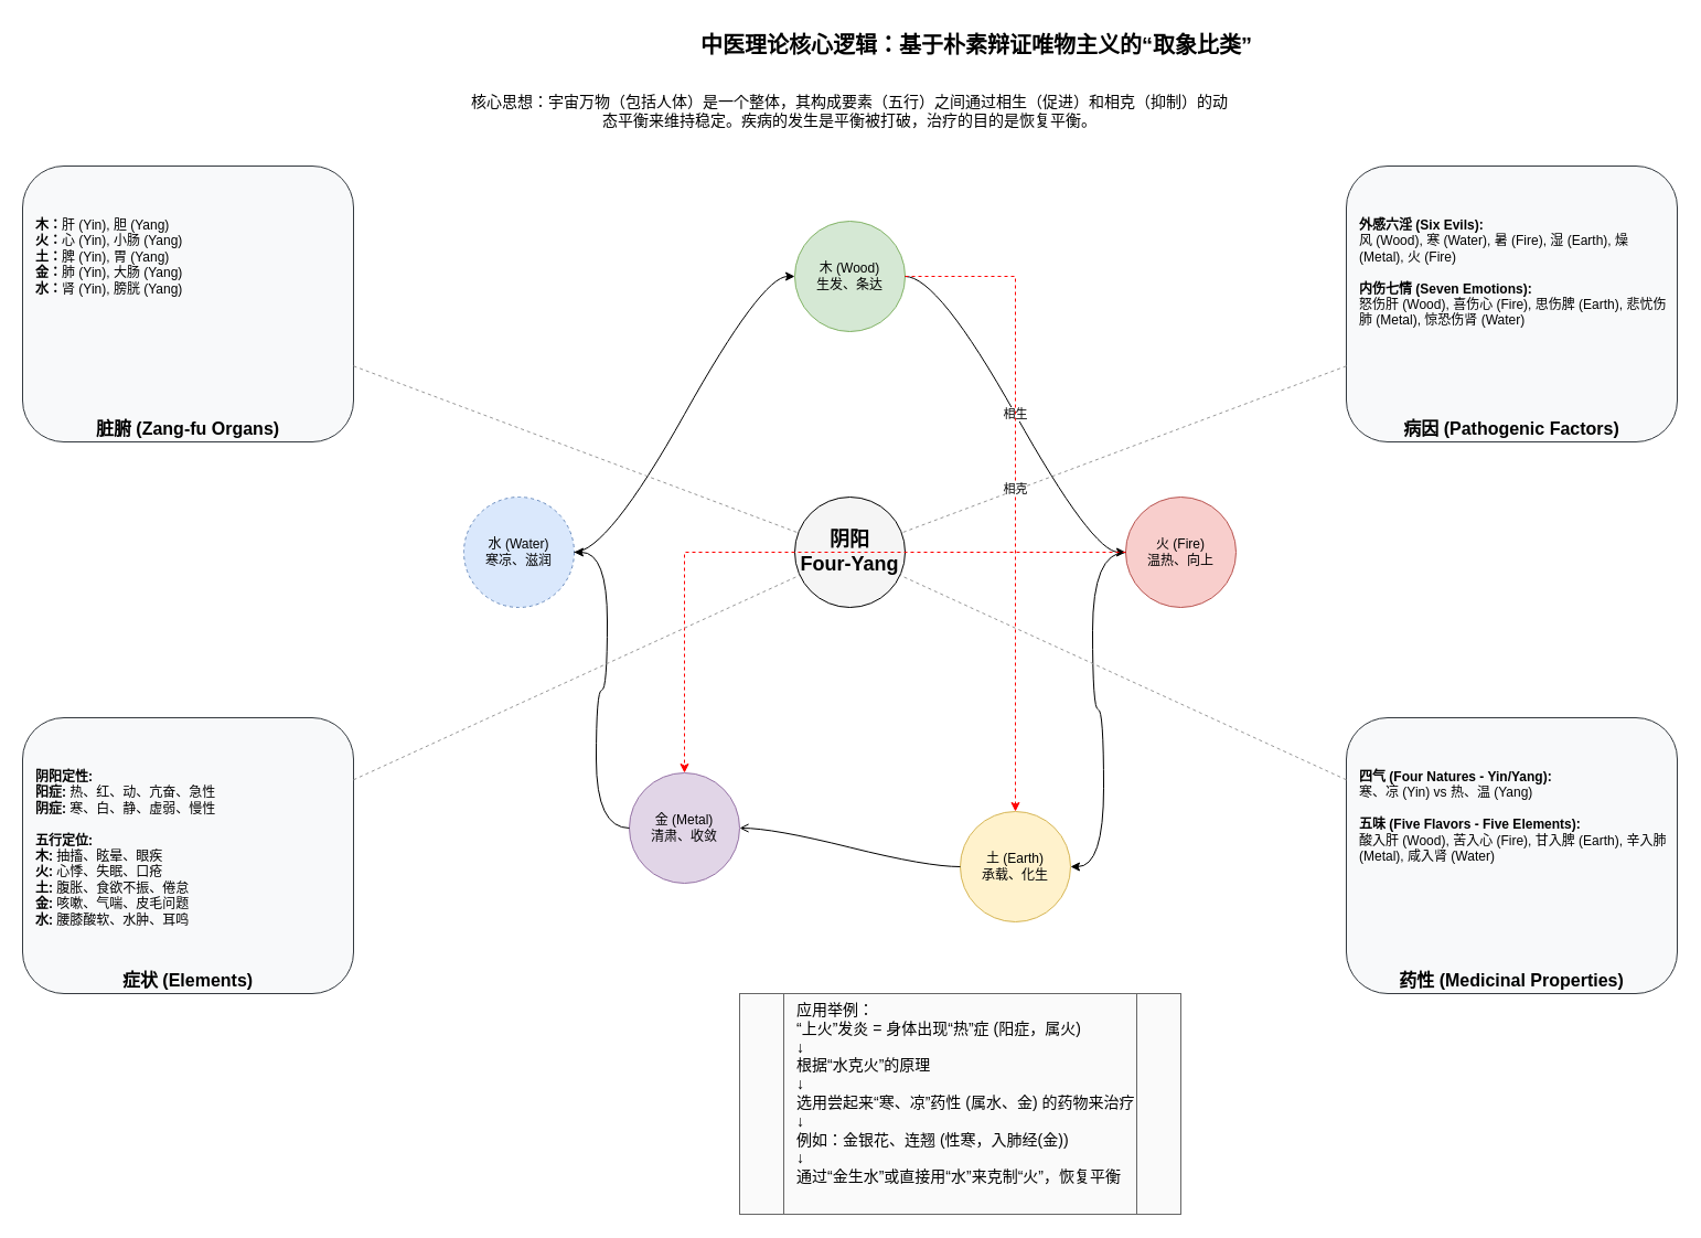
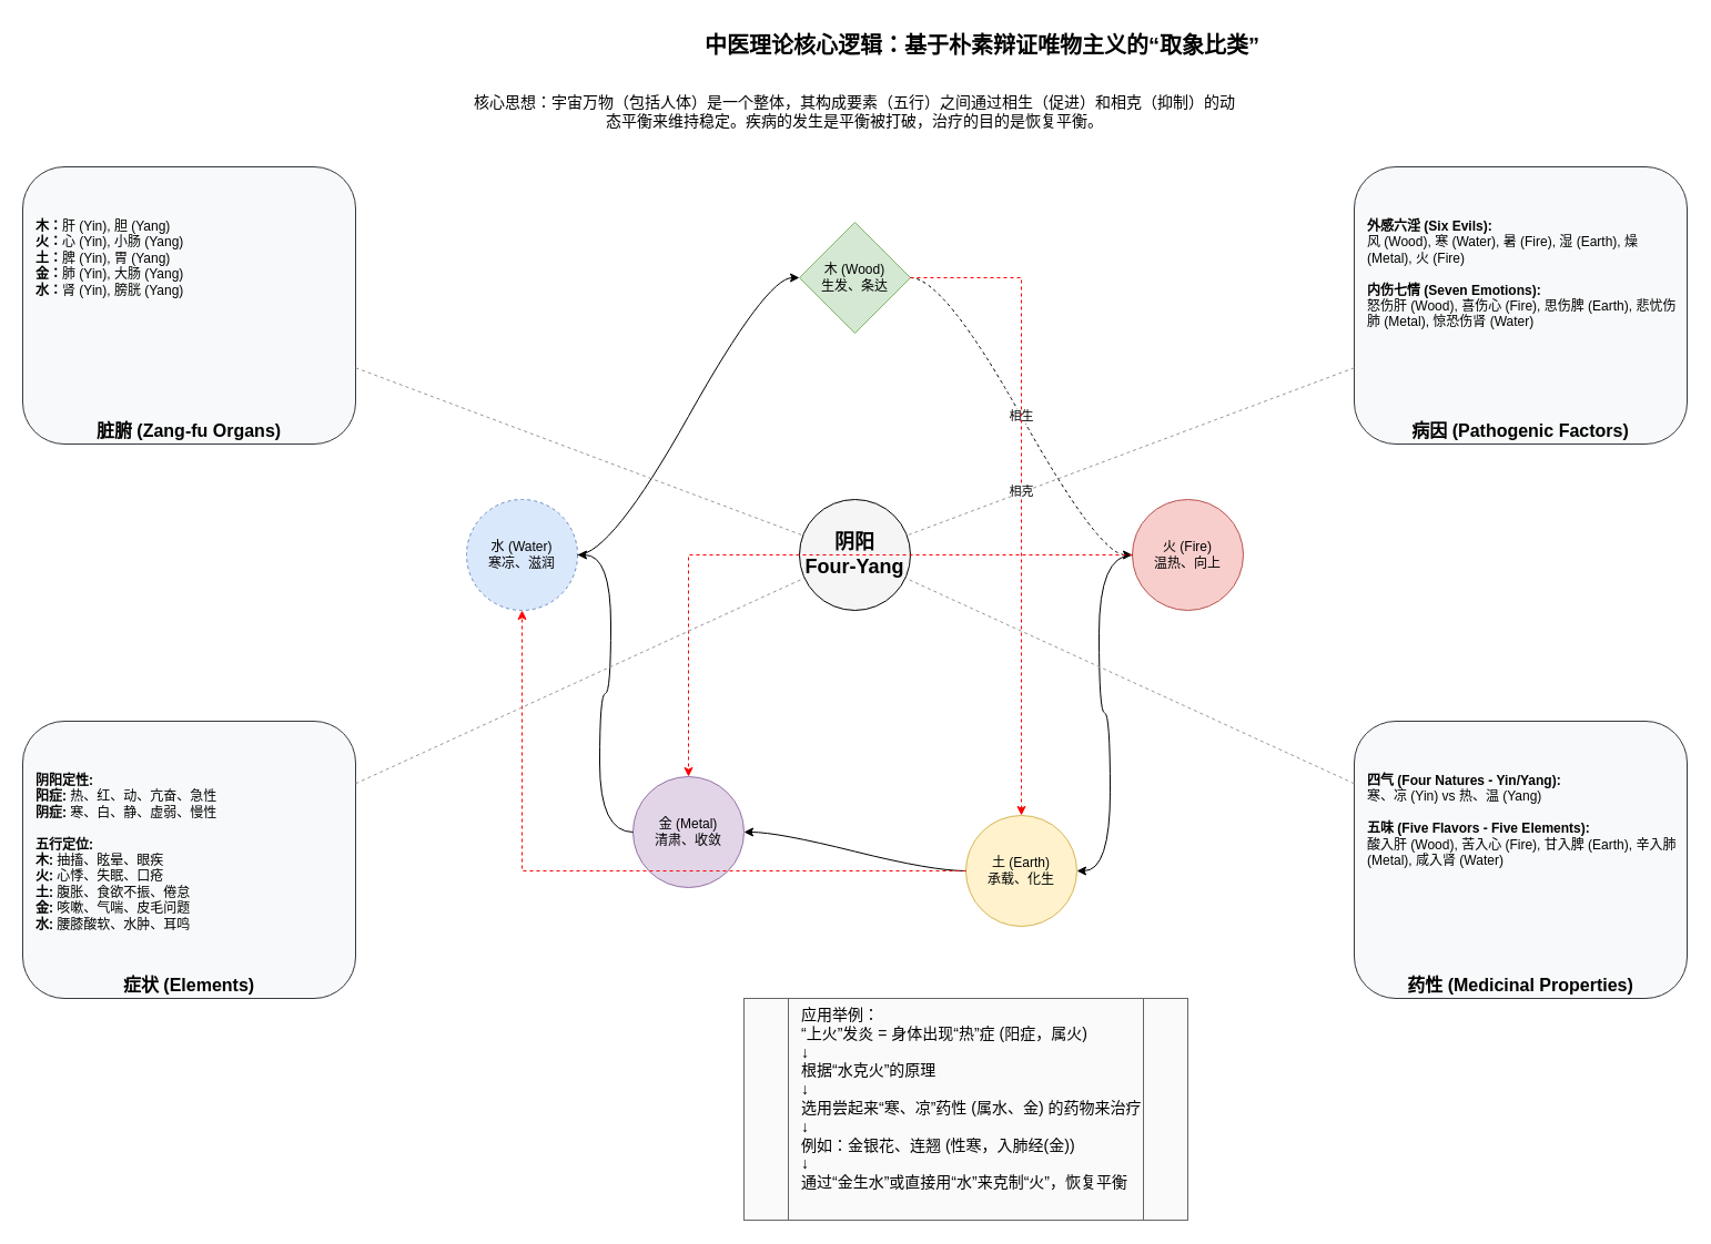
- <mxCell id="4" value="木 (Wood)&lt;br&gt;生发、条达" style="ellipse;whiteSpace=wrap;html=1;aspect=fixed;fillColor=#D5E8D4;strokeColor=#82B366;" parent="1" vertex="1"><mxGeometry x="720" y="200" width="100" height="100" as="geometry" /></mxCell>
+ <mxCell id="4" value="木 (Wood)&lt;br&gt;生发、条达" style="rhombus;whiteSpace=wrap;html=1;aspect=fixed;fillColor=#D5E8D4;strokeColor=#82B366;" parent="1" vertex="1"><mxGeometry x="720" y="200" width="100" height="100" as="geometry" /></mxCell>
- <mxCell id="10" value="相生" style="edgeStyle=entityRelationEdgeStyle;endArrow=classic;html=1;rounded=0;curved=1;" parent="1" source="4" target="5" edge="1"><mxGeometry relative="1" as="geometry" /></mxCell>
+ <mxCell id="10" value="相生" style="edgeStyle=entityRelationEdgeStyle;endArrow=classic;html=1;rounded=0;curved=1;dashed=1;" parent="1" source="4" target="5" edge="1"><mxGeometry relative="1" as="geometry" /></mxCell>
- <mxCell id="12" value="" style="edgeStyle=entityRelationEdgeStyle;endArrow=open;html=1;rounded=0;curved=1;" parent="1" source="6" target="7" edge="1"><mxGeometry relative="1" as="geometry" /></mxCell>
+ <mxCell id="12" value="" style="edgeStyle=entityRelationEdgeStyle;endArrow=classic;html=1;rounded=0;curved=1;" parent="1" source="6" target="7" edge="1"><mxGeometry relative="1" as="geometry" /></mxCell>
+ <mxCell id="16" value="" style="edgeStyle=orthogonalEdgeStyle;endArrow=classic;html=1;rounded=0;dashed=1;strokeColor=#FF0000;" parent="1" source="6" target="8" edge="1"><mxGeometry relative="1" as="geometry" /></mxCell>
